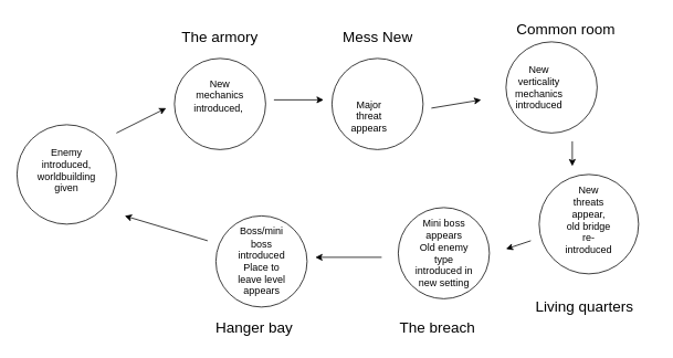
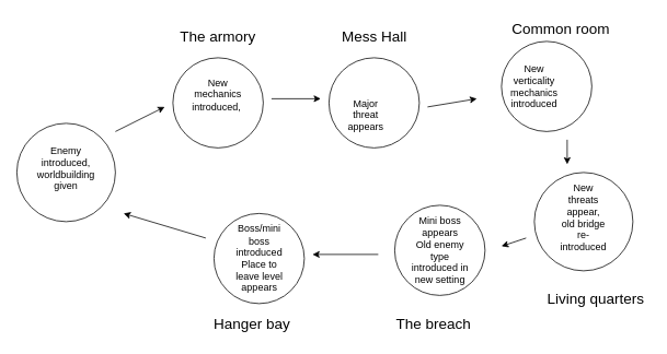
- <mxCell id="18" value="&lt;font style=&quot;font-size: 18px&quot;&gt;Mess New&lt;/font&gt;" style="text;html=1;strokeColor=none;fillColor=none;align=center;verticalAlign=middle;whiteSpace=wrap;rounded=0;" vertex="1" parent="1"><mxGeometry x="407.5" y="30" width="95" height="30" as="geometry" /></mxCell>
+ <mxCell id="18" value="&lt;font style=&quot;font-size: 18px&quot;&gt;Mess Hall&lt;/font&gt;" style="text;html=1;strokeColor=none;fillColor=none;align=center;verticalAlign=middle;whiteSpace=wrap;rounded=0;" vertex="1" parent="1"><mxGeometry x="407.5" y="30" width="95" height="30" as="geometry" /></mxCell>
- <mxCell id="20" value="&lt;font style=&quot;font-size: 18px&quot;&gt;Living quarters&lt;/font&gt;" style="text;html=1;strokeColor=none;fillColor=none;align=center;verticalAlign=middle;whiteSpace=wrap;rounded=0;" vertex="1" parent="1"><mxGeometry x="640" y="355" width="130" height="30" as="geometry" /></mxCell>
+ <mxCell id="20" value="&lt;font style=&quot;font-size: 18px&quot;&gt;Living quarters&lt;/font&gt;" style="text;html=1;strokeColor=none;fillColor=none;align=center;verticalAlign=middle;whiteSpace=wrap;rounded=0;" vertex="1" parent="1"><mxGeometry x="660" y="350" width="130" height="30" as="geometry" /></mxCell>
